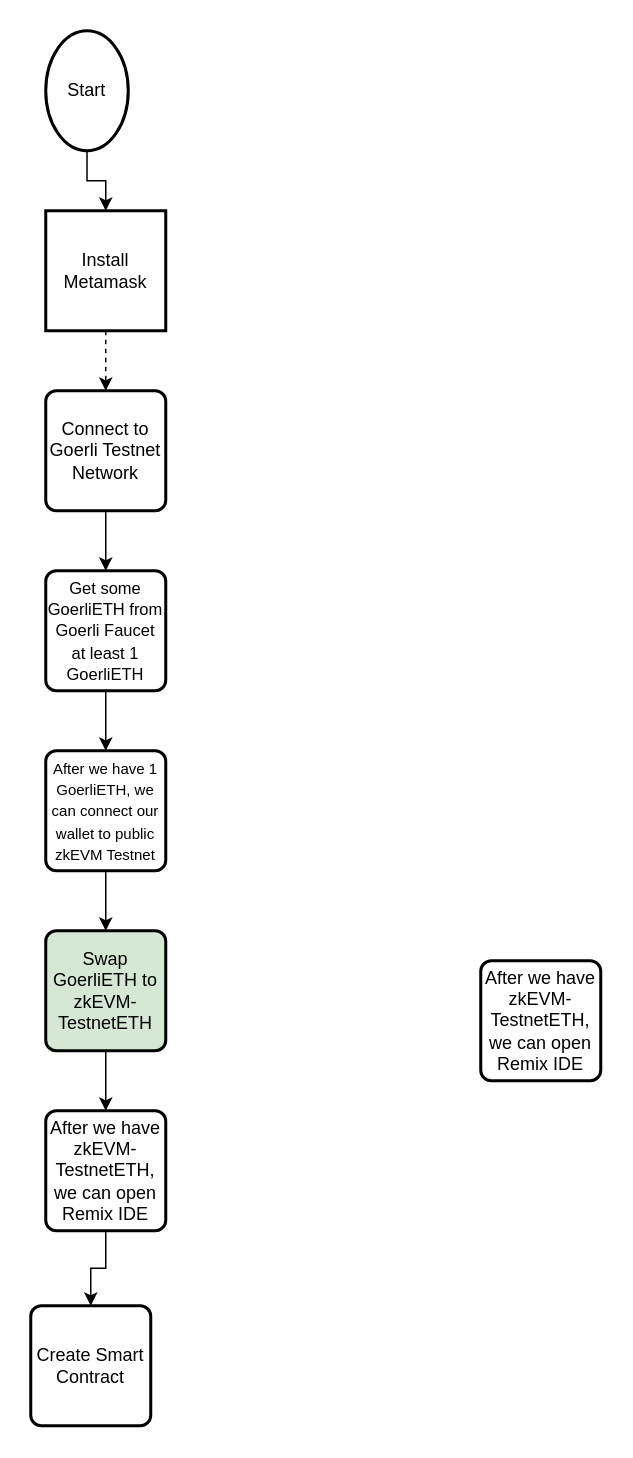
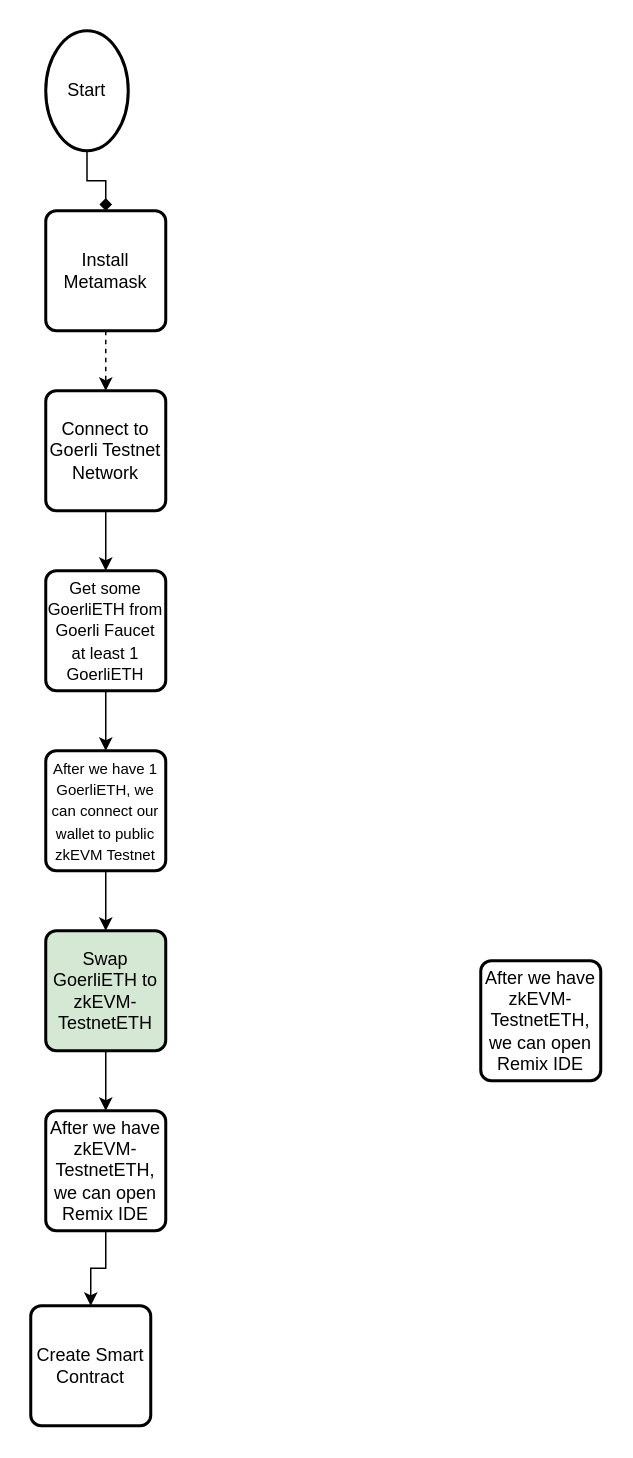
- <mxCell id="4" style="edgeStyle=orthogonalEdgeStyle;rounded=0;orthogonalLoop=1;jettySize=auto;html=1;exitX=0.5;exitY=1;exitDx=0;exitDy=0;exitPerimeter=0;entryX=0.5;entryY=0;entryDx=0;entryDy=0;" edge="1" parent="1" source="5" target="3"><mxGeometry relative="1" as="geometry" /></mxCell>
+ <mxCell id="4" style="edgeStyle=orthogonalEdgeStyle;rounded=0;orthogonalLoop=1;jettySize=auto;html=1;exitX=0.5;exitY=1;exitDx=0;exitDy=0;exitPerimeter=0;entryX=0.5;entryY=0;entryDx=0;entryDy=0;endArrow=diamond;" edge="1" parent="1" source="5" target="3"><mxGeometry relative="1" as="geometry" /></mxCell>
- <mxCell id="3" value="Install Metamask" style="whiteSpace=wrap;html=1;absoluteArcSize=1;arcSize=14;strokeWidth=2;rounded=0;" vertex="1" parent="1"><mxGeometry x="30" y="140" width="80" height="80" as="geometry" /></mxCell>
+ <mxCell id="3" value="Install Metamask" style="rounded=1;whiteSpace=wrap;html=1;absoluteArcSize=1;arcSize=14;strokeWidth=2;" vertex="1" parent="1"><mxGeometry x="30" y="140" width="80" height="80" as="geometry" /></mxCell>
